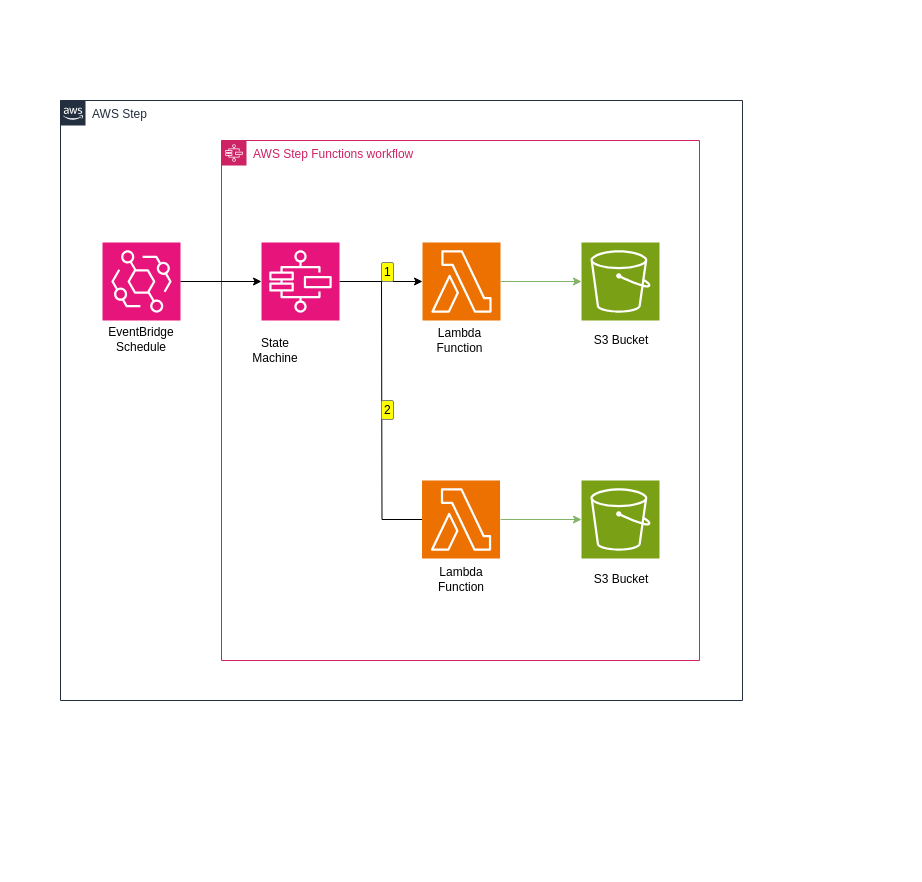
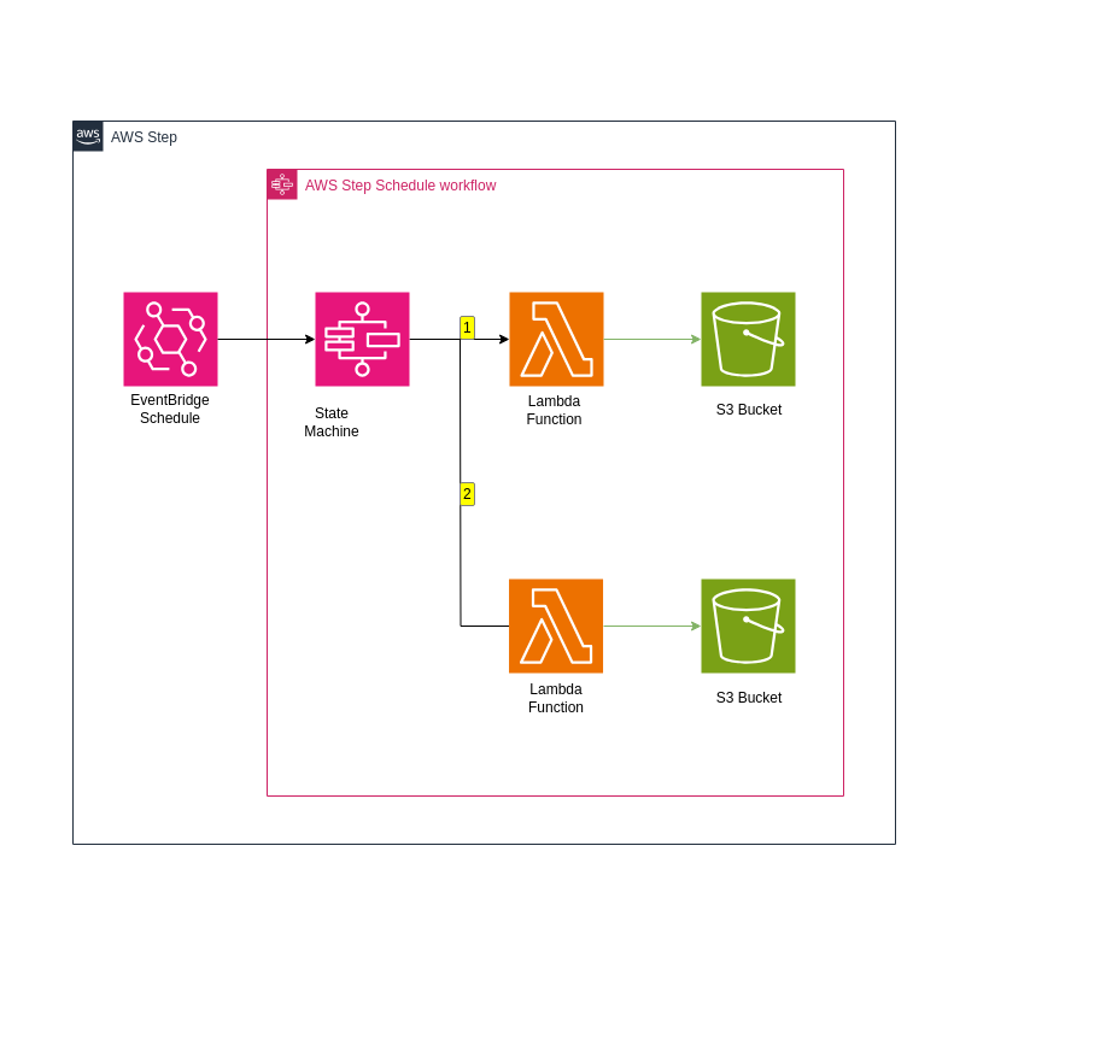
- <mxCell id="6" value="AWS Step Functions workflow" style="points=[[0,0],[0.25,0],[0.5,0],[0.75,0],[1,0],[1,0.25],[1,0.5],[1,0.75],[1,1],[0.75,1],[0.5,1],[0.25,1],[0,1],[0,0.75],[0,0.5],[0,0.25]];outlineConnect=0;gradientColor=none;html=1;whiteSpace=wrap;fontSize=12;fontStyle=0;container=1;pointerEvents=0;collapsible=0;recursiveResize=0;shape=mxgraph.aws4.group;grIcon=mxgraph.aws4.group_aws_step_functions_workflow;strokeColor=#CD2264;fillColor=none;verticalAlign=top;align=left;spacingLeft=30;fontColor=#CD2264;dashed=0;" parent="3" vertex="1"><mxGeometry x="161" y="40" width="478" height="520" as="geometry" /></mxCell>
+ <mxCell id="6" value="AWS Step Schedule workflow" style="points=[[0,0],[0.25,0],[0.5,0],[0.75,0],[1,0],[1,0.25],[1,0.5],[1,0.75],[1,1],[0.75,1],[0.5,1],[0.25,1],[0,1],[0,0.75],[0,0.5],[0,0.25]];outlineConnect=0;gradientColor=none;html=1;whiteSpace=wrap;fontSize=12;fontStyle=0;container=1;pointerEvents=0;collapsible=0;recursiveResize=0;shape=mxgraph.aws4.group;grIcon=mxgraph.aws4.group_aws_step_functions_workflow;strokeColor=#CD2264;fillColor=none;verticalAlign=top;align=left;spacingLeft=30;fontColor=#CD2264;dashed=0;" parent="3" vertex="1"><mxGeometry x="161" y="40" width="478" height="520" as="geometry" /></mxCell>
